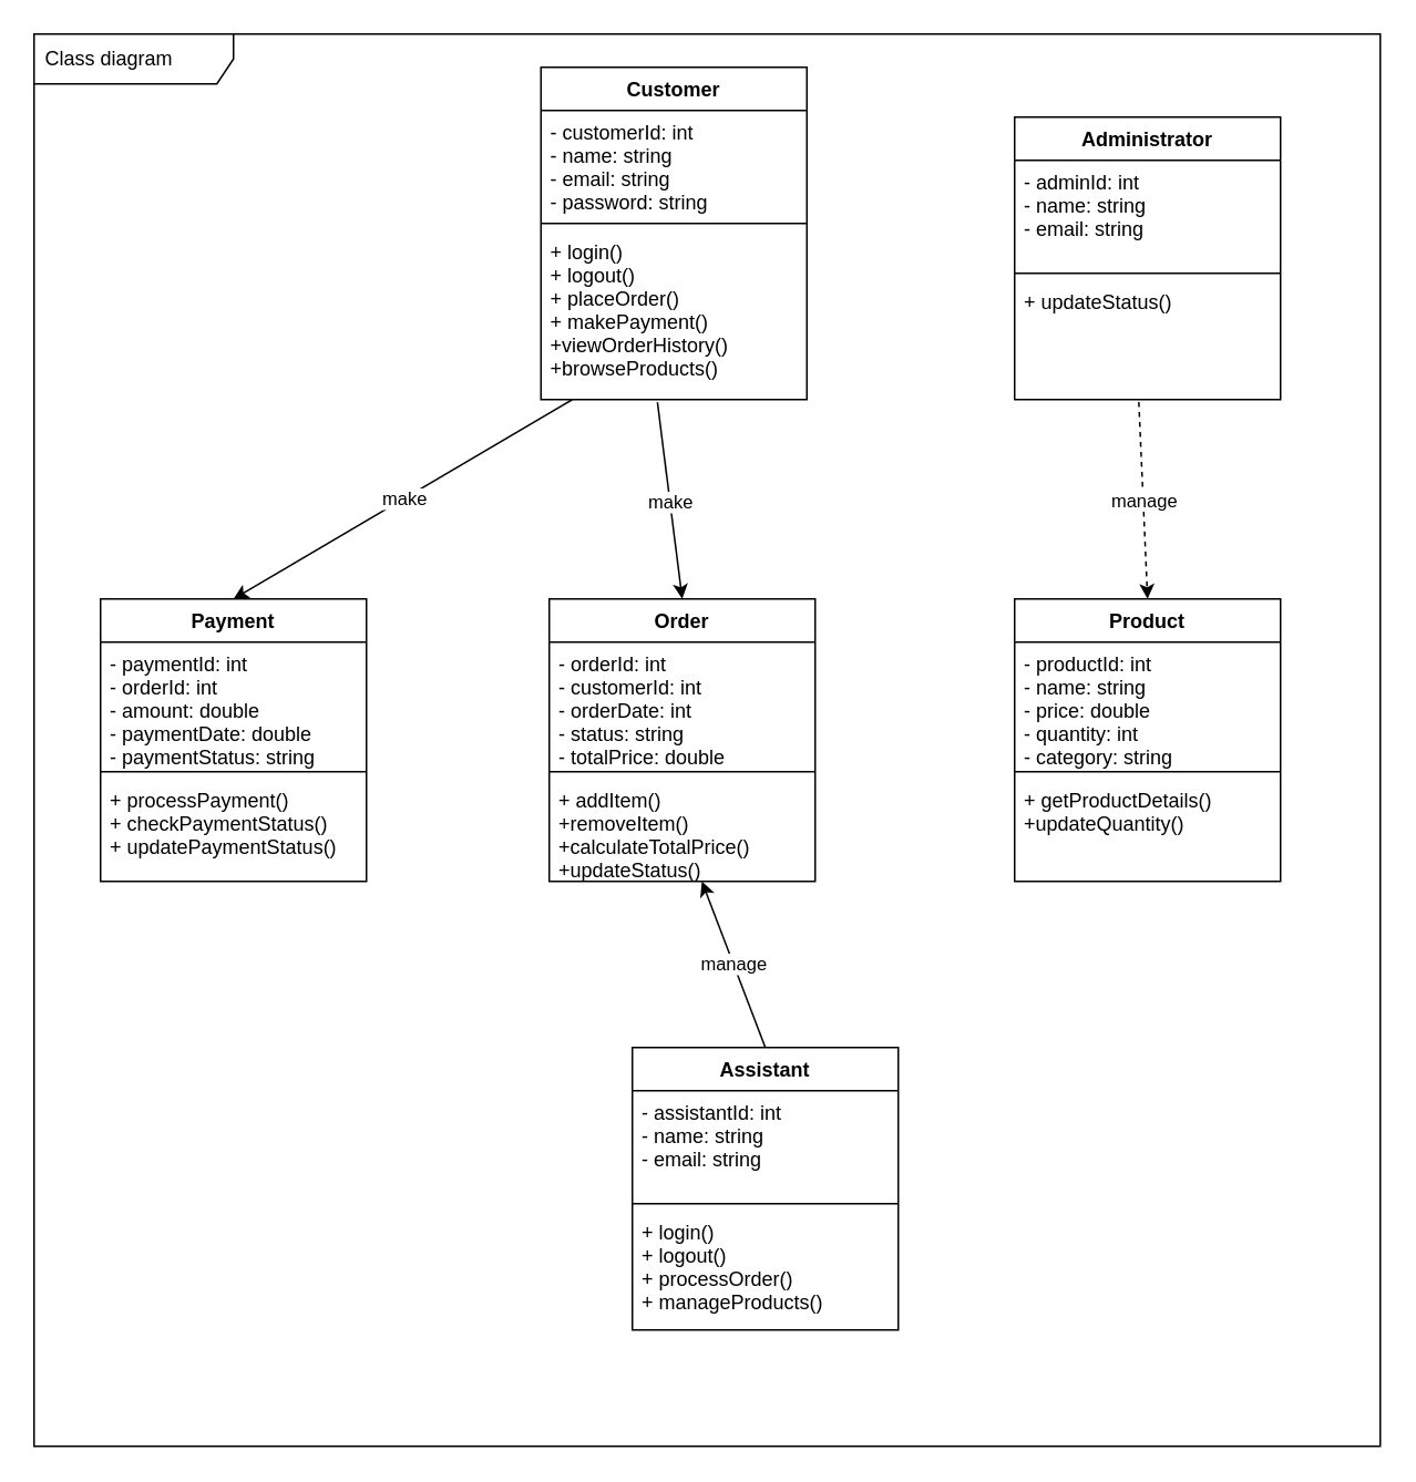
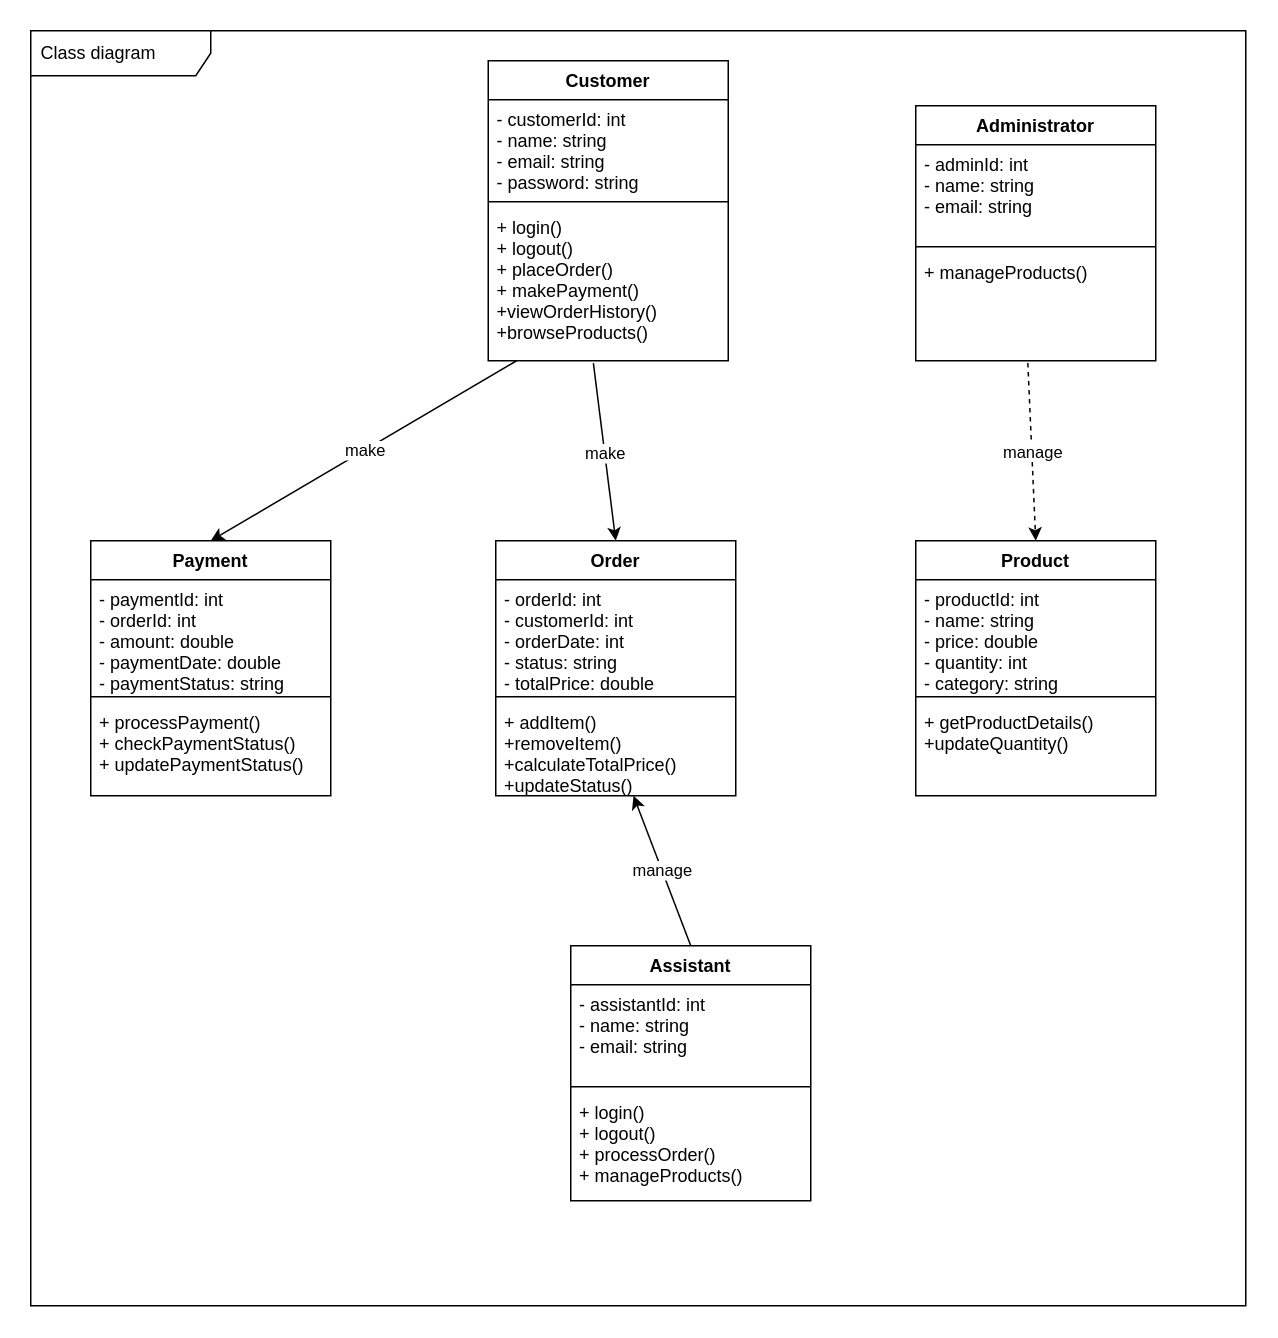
- <mxCell id="26" value="+ updateStatus()" style="text;strokeColor=none;fillColor=none;align=left;verticalAlign=top;spacingLeft=4;spacingRight=4;overflow=hidden;rotatable=0;points=[[0,0.5],[1,0.5]];portConstraint=eastwest;" parent="23" vertex="1"><mxGeometry y="98" width="160" height="72" as="geometry" /></mxCell>
+ <mxCell id="26" value="+ manageProducts()" style="text;strokeColor=none;fillColor=none;align=left;verticalAlign=top;spacingLeft=4;spacingRight=4;overflow=hidden;rotatable=0;points=[[0,0.5],[1,0.5]];portConstraint=eastwest;" parent="23" vertex="1"><mxGeometry y="98" width="160" height="72" as="geometry" /></mxCell>
